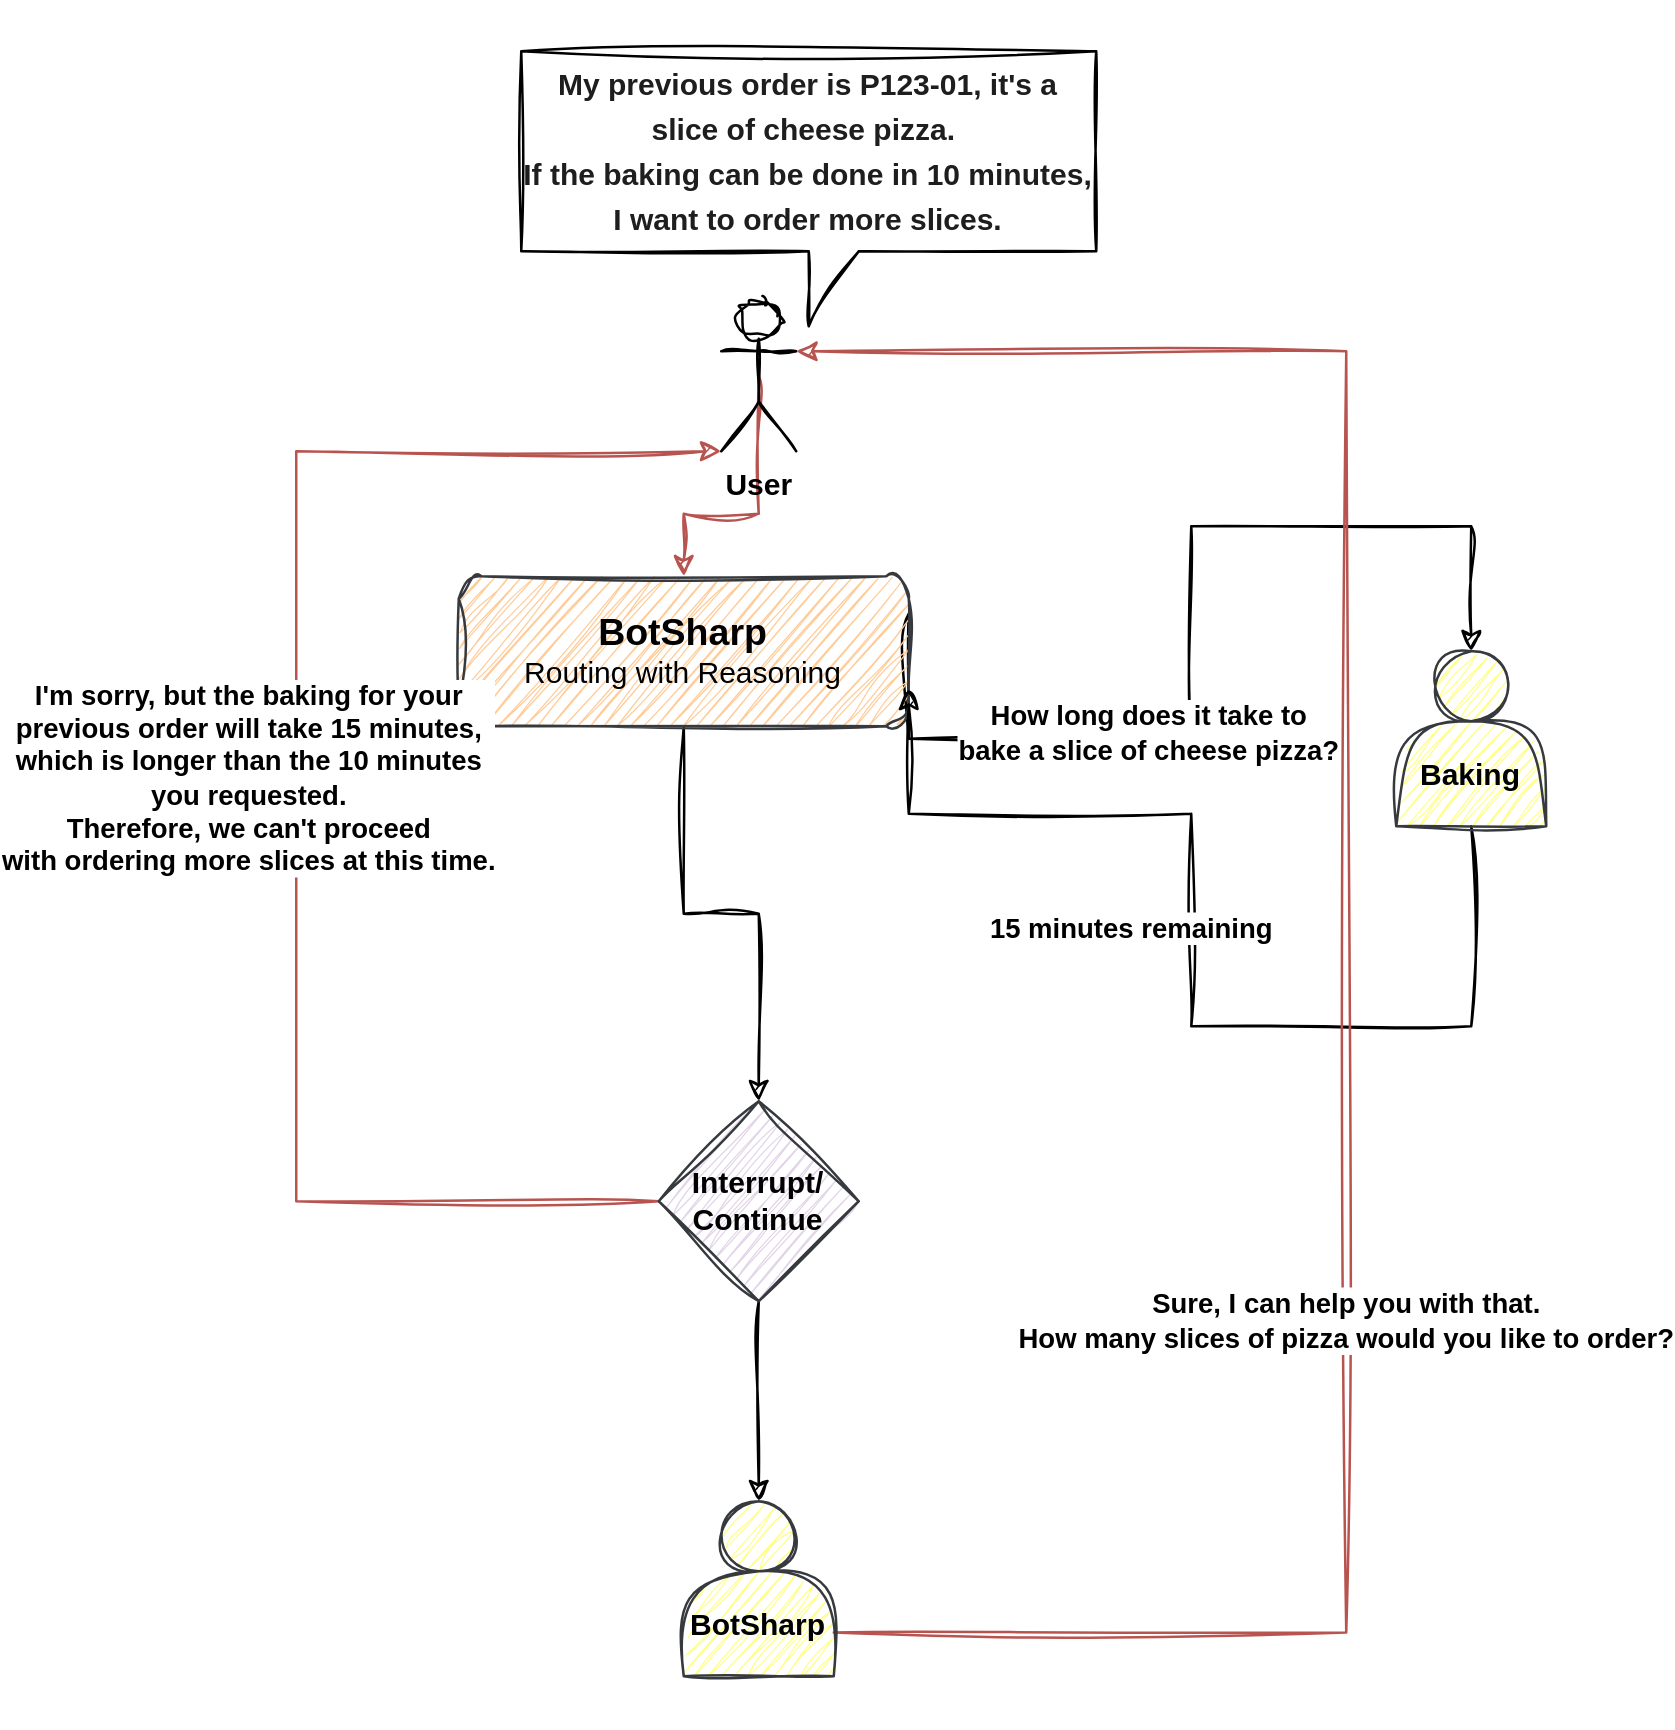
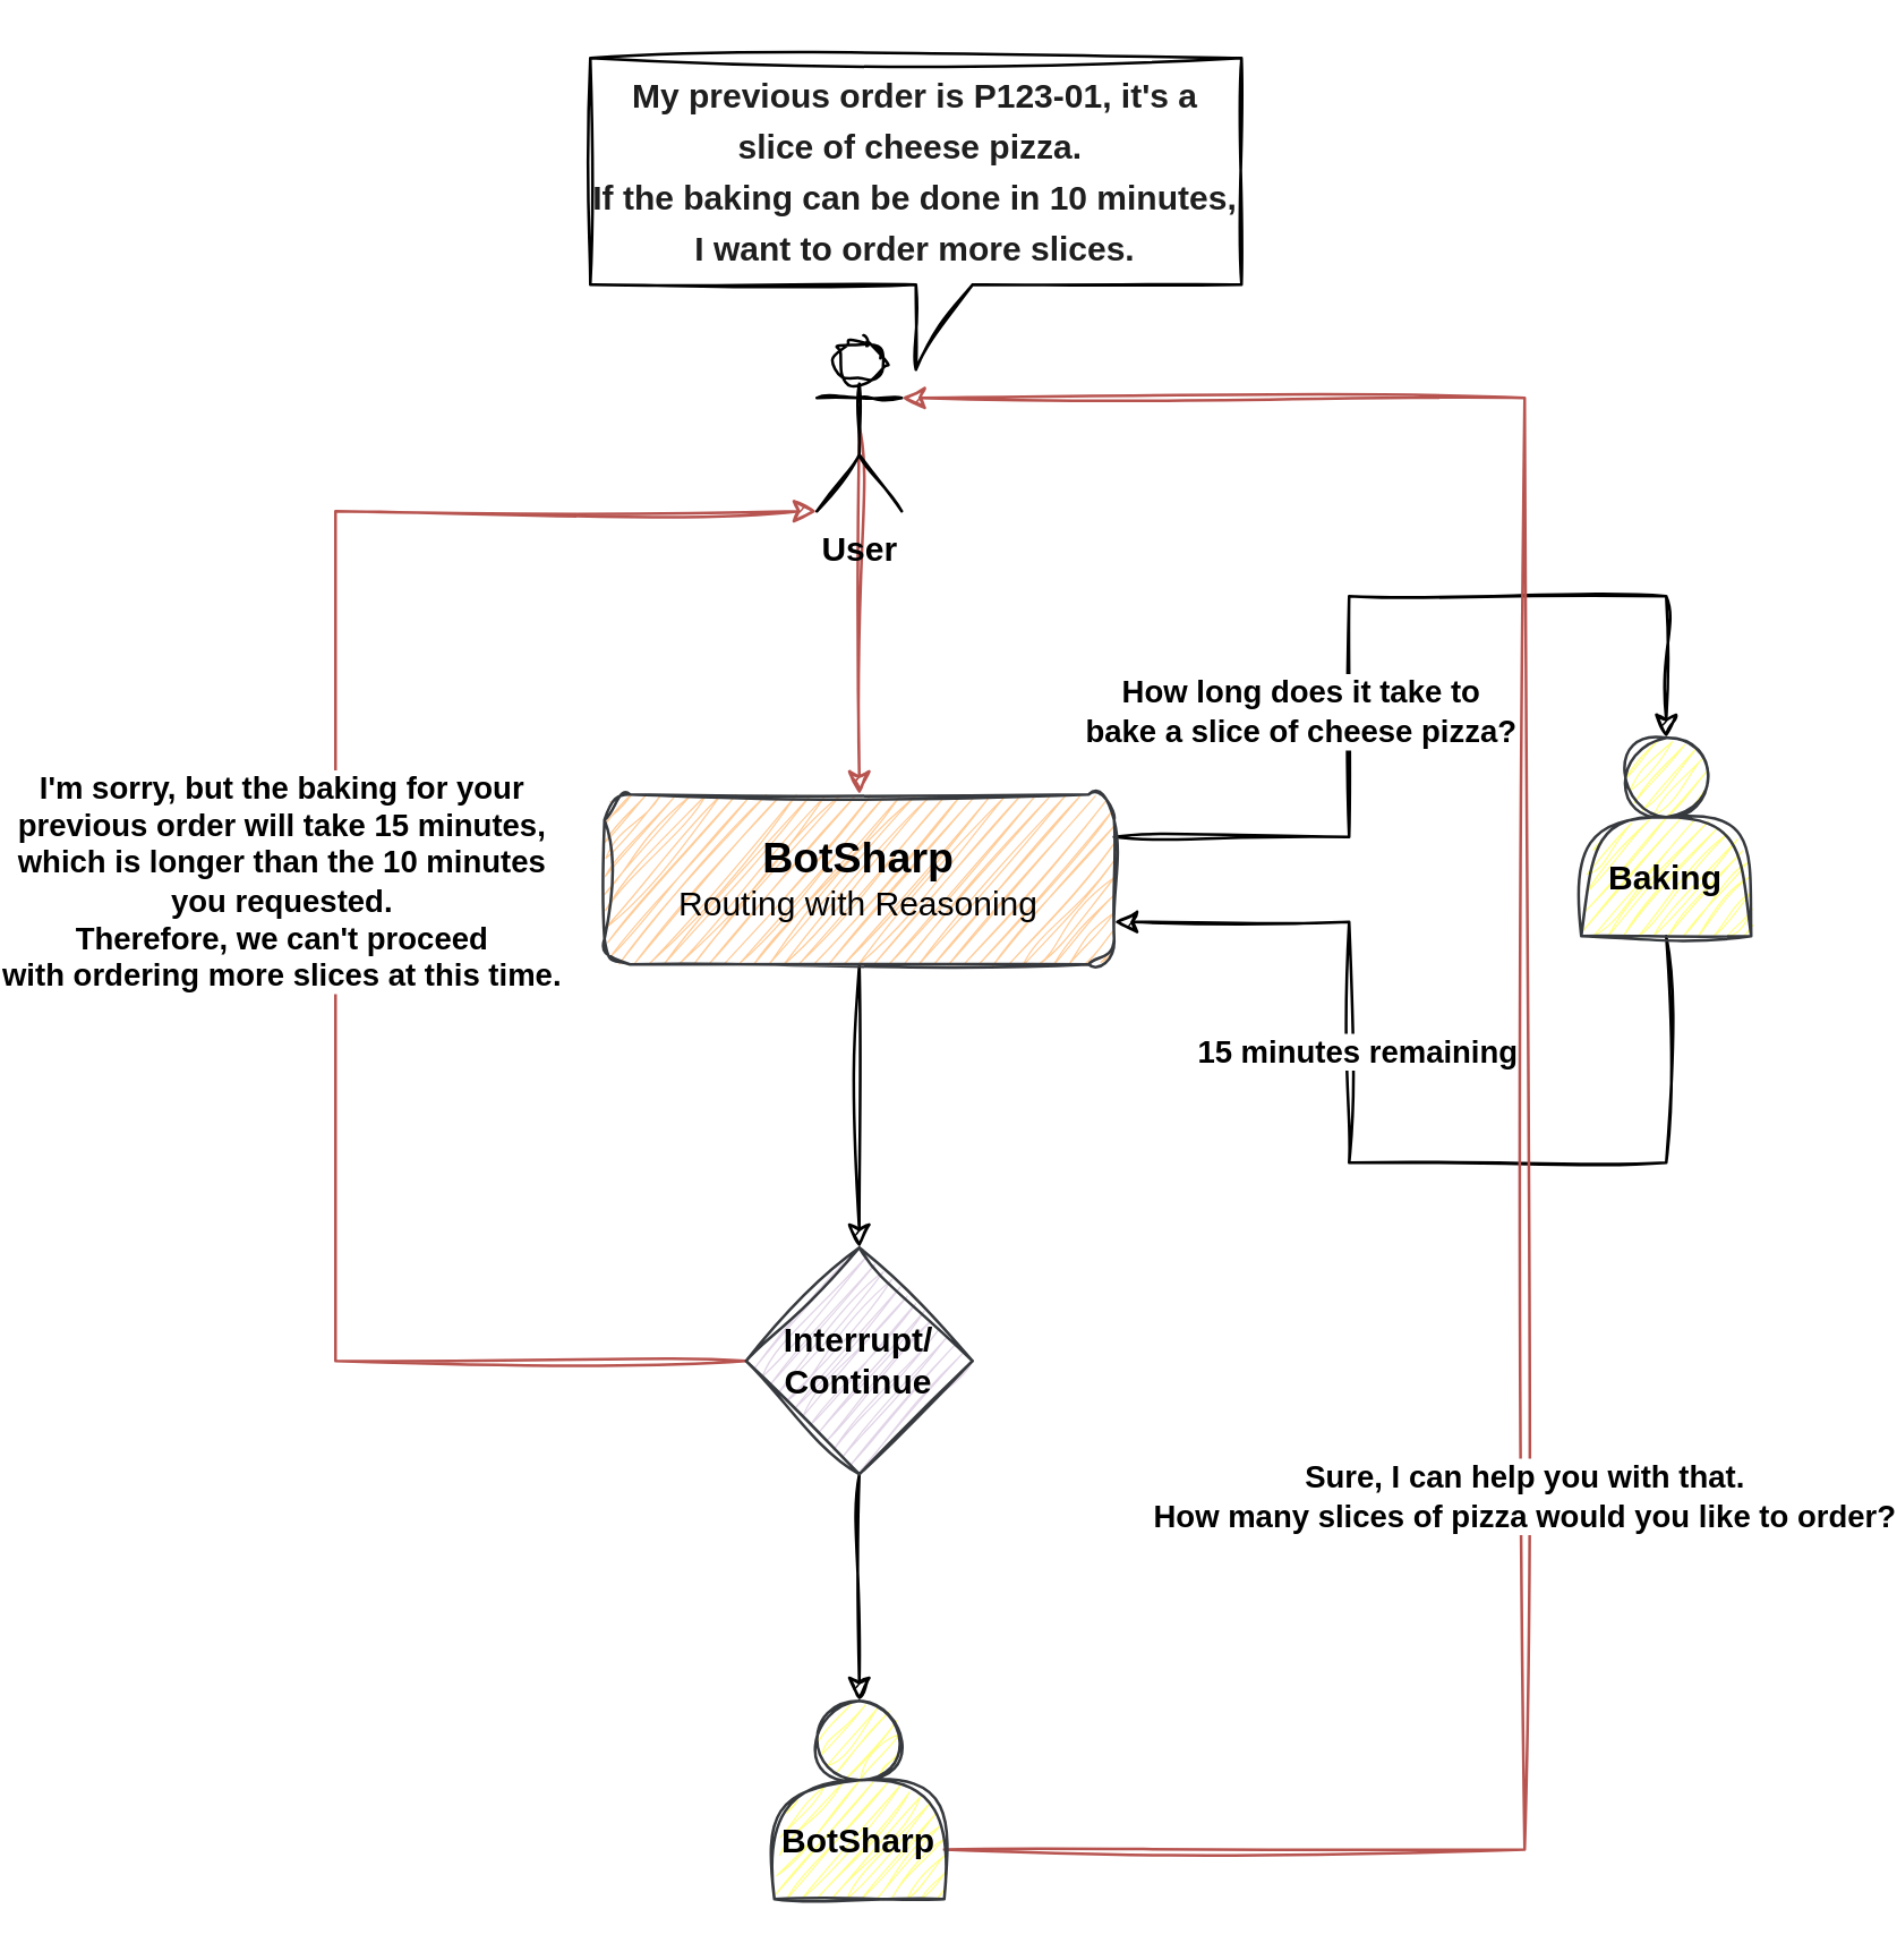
- <mxCell id="8" value="&lt;b&gt;&lt;font style=&quot;font-size: 15px;&quot;&gt;BotSharp&lt;/font&gt;&lt;/b&gt;&lt;br&gt;Routing with Reasoning" style="rounded=1;whiteSpace=wrap;html=1;fillColor=#ffcc99;strokeColor=#36393d;sketch=1;curveFitting=1;jiggle=2;" vertex="1" parent="1"><mxGeometry x="85" y="230" width="180" height="60" as="geometry" /></mxCell>
+ <mxCell id="8" value="&lt;b&gt;&lt;font style=&quot;font-size: 15px;&quot;&gt;BotSharp&lt;/font&gt;&lt;/b&gt;&lt;br&gt;Routing with Reasoning" style="rounded=1;whiteSpace=wrap;html=1;fillColor=#ffcc99;strokeColor=#36393d;sketch=1;curveFitting=1;jiggle=2;" vertex="1" parent="1"><mxGeometry x="115" y="280" width="180" height="60" as="geometry" /></mxCell>
